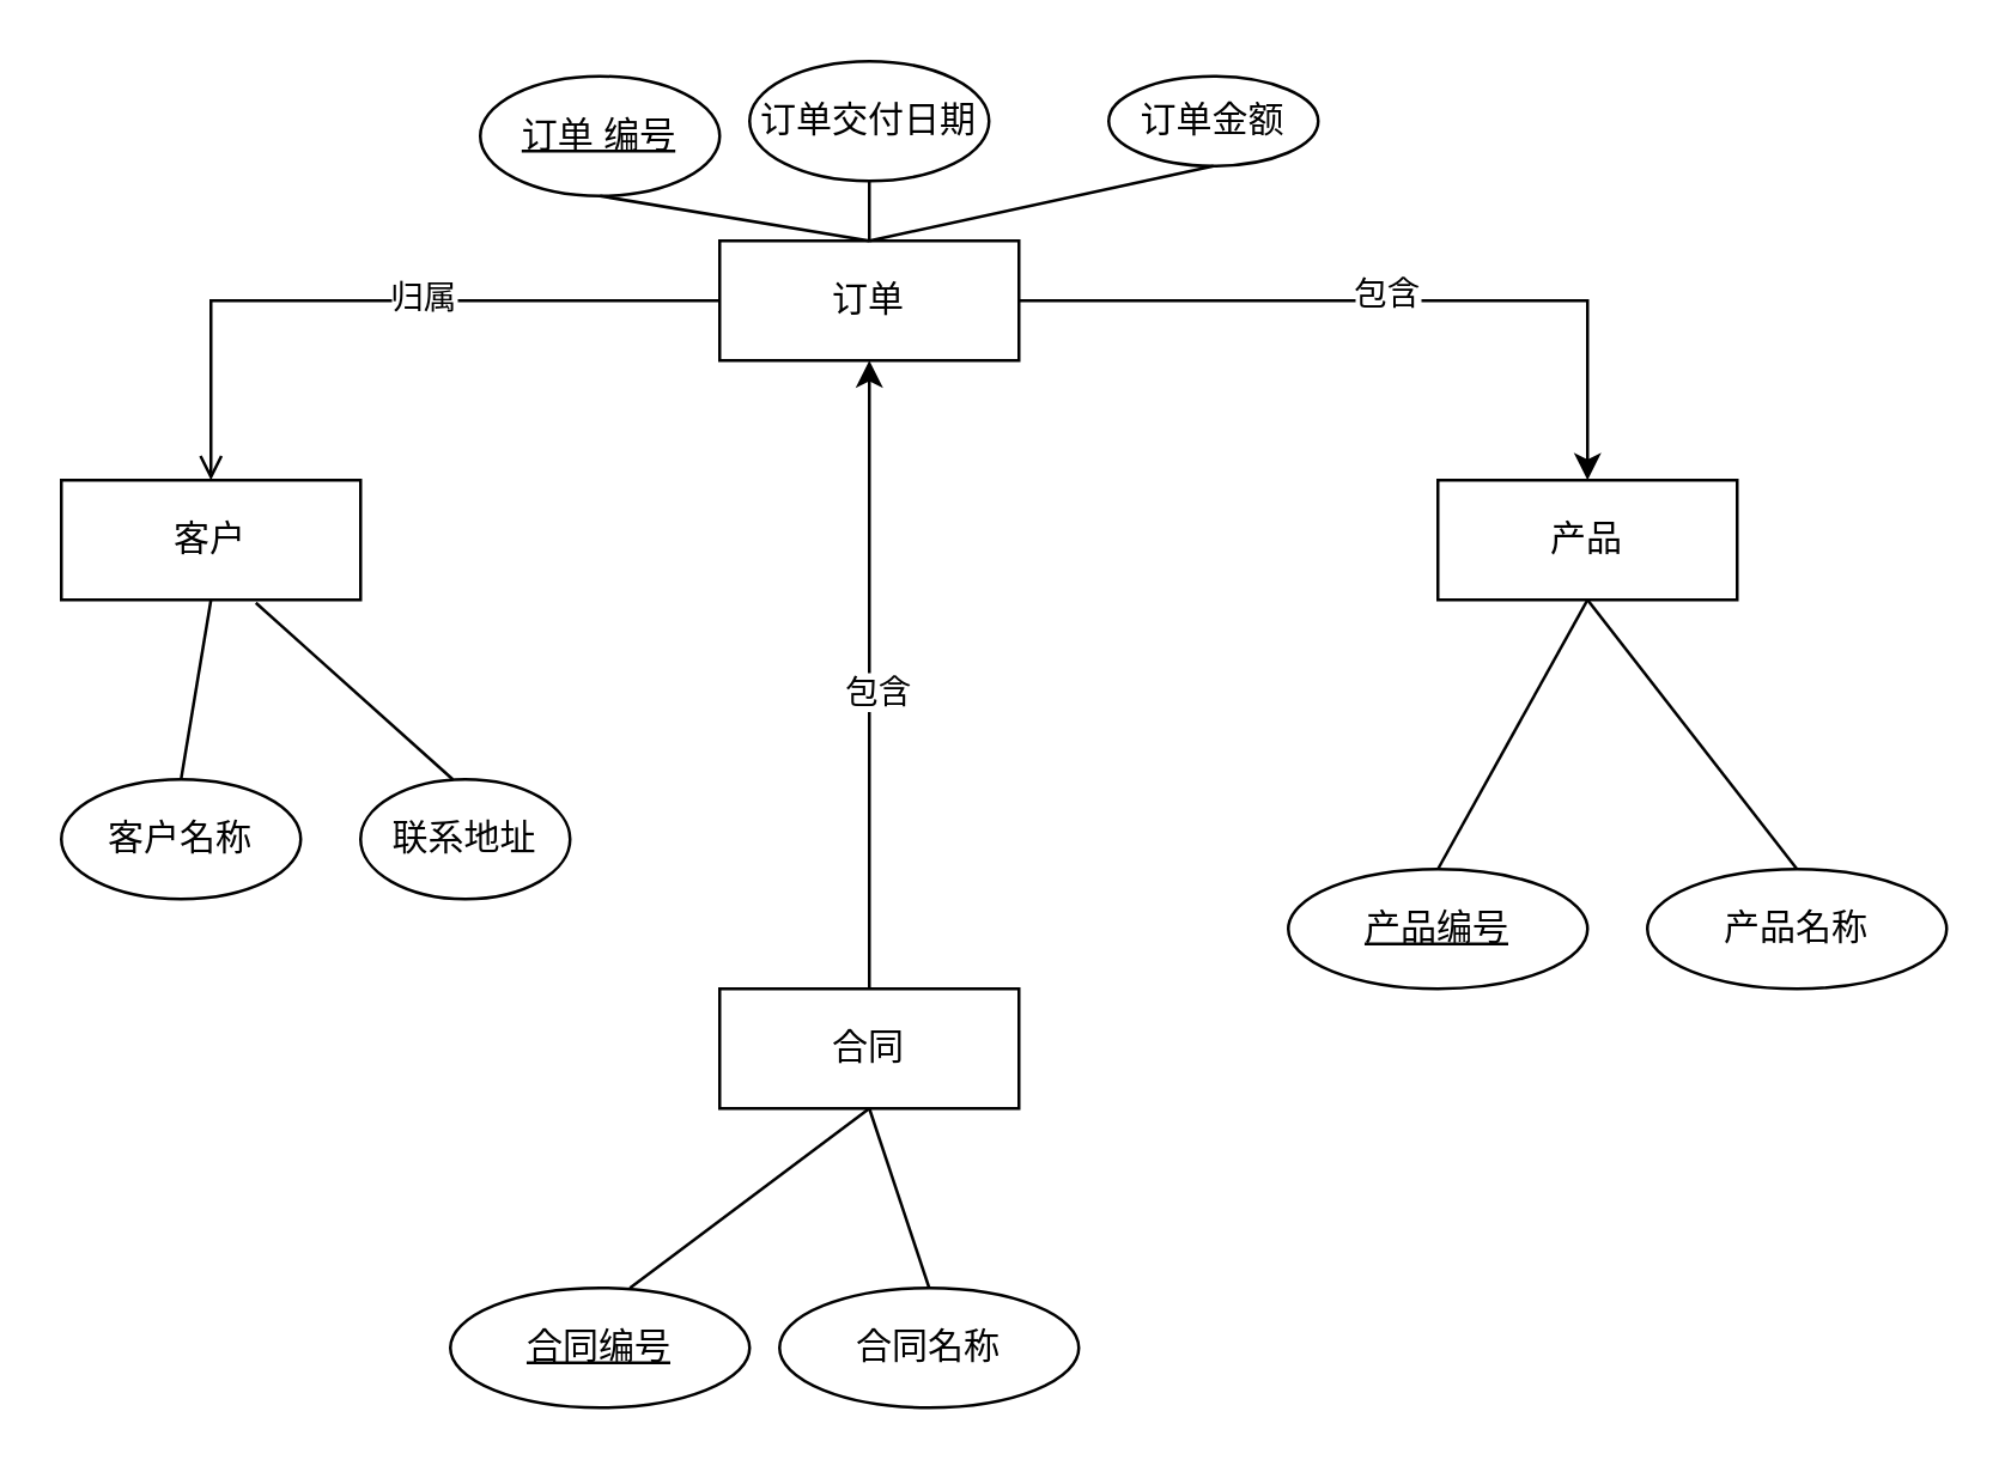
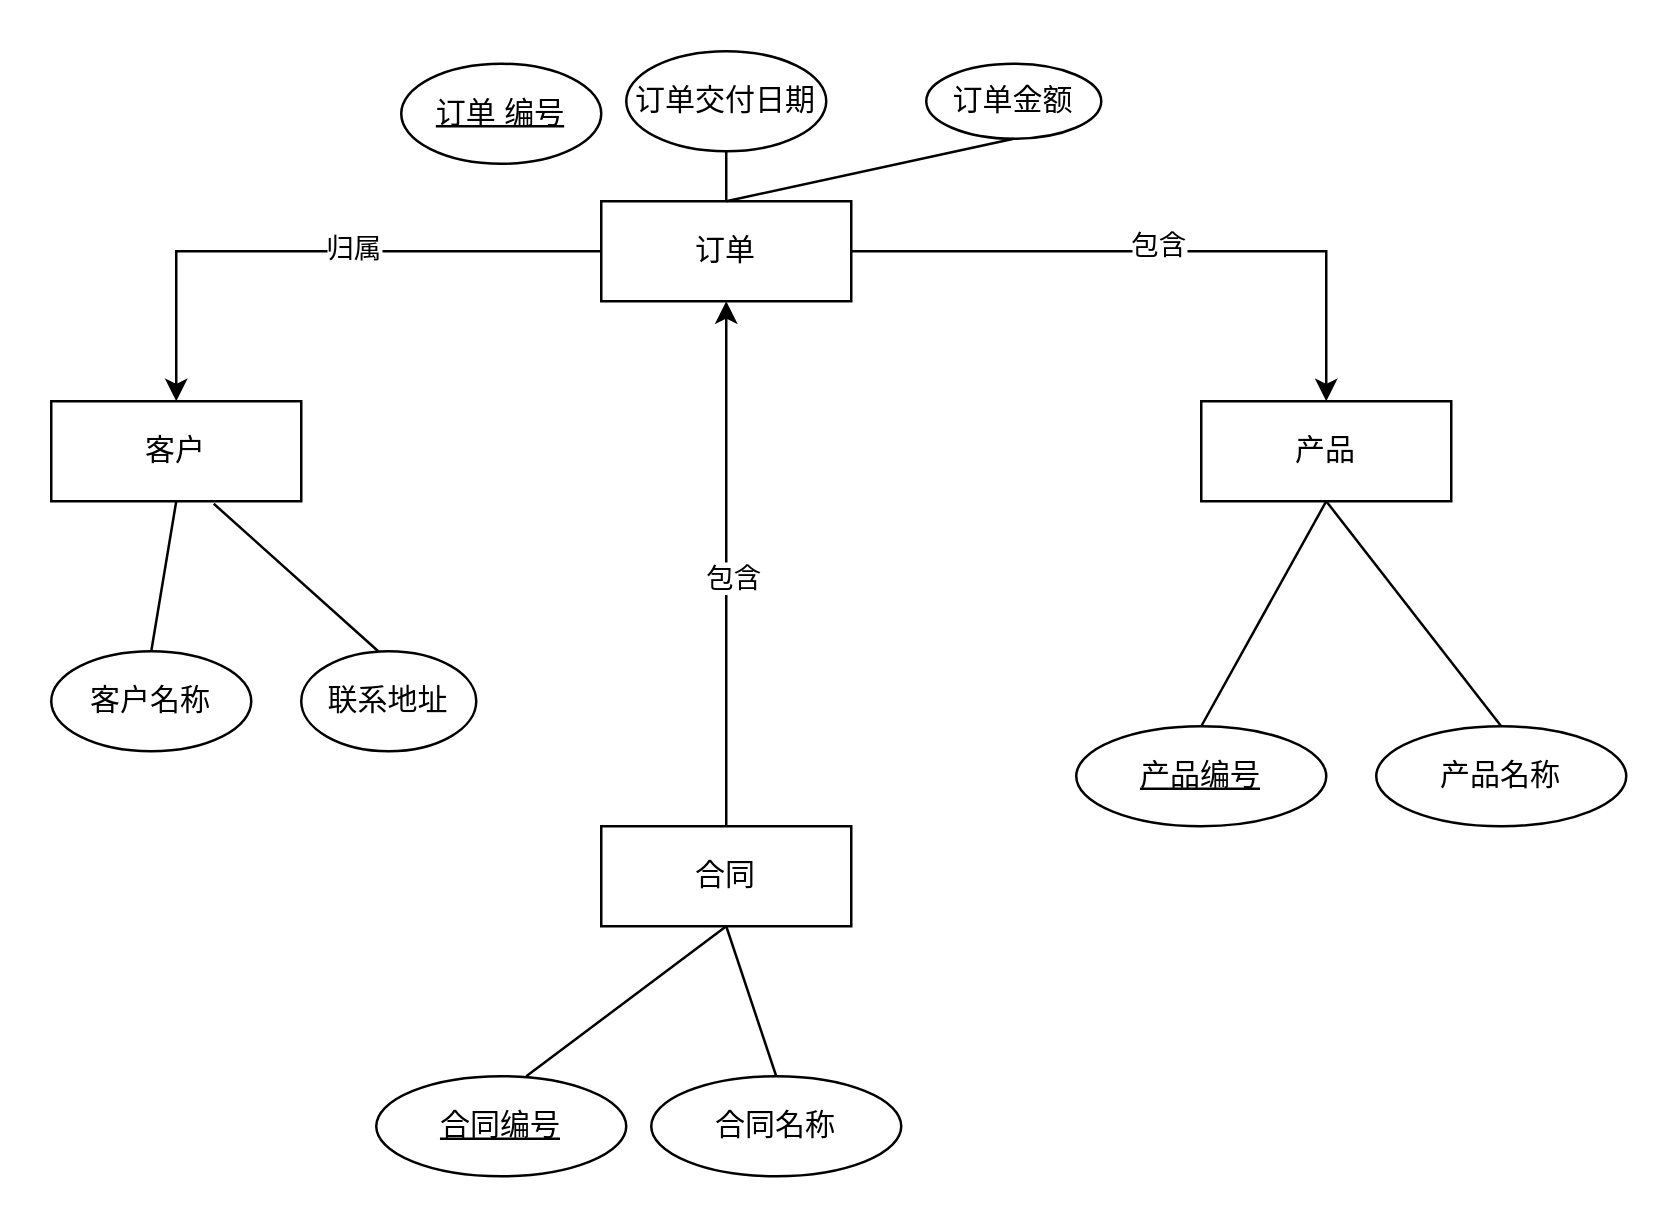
- <mxCell id="18" value="" style="endArrow=none;html=1;rounded=0;exitX=0.5;exitY=1;exitDx=0;exitDy=0;entryX=0.5;entryY=0;entryDx=0;entryDy=0;" edge="1" parent="1" source="14" target="6"><mxGeometry relative="1" as="geometry"><mxPoint x="120" y="80" as="sourcePoint" /><mxPoint x="280" y="80" as="targetPoint" /></mxGeometry></mxCell>
- <mxCell id="4" style="edgeStyle=orthogonalEdgeStyle;rounded=0;orthogonalLoop=1;jettySize=auto;html=1;entryX=0.5;entryY=0;entryDx=0;entryDy=0;endArrow=open;" edge="1" parent="1" source="6" target="7"><mxGeometry relative="1" as="geometry" /></mxCell>
+ <mxCell id="4" style="edgeStyle=orthogonalEdgeStyle;rounded=0;orthogonalLoop=1;jettySize=auto;html=1;entryX=0.5;entryY=0;entryDx=0;entryDy=0;" edge="1" parent="1" source="6" target="7"><mxGeometry relative="1" as="geometry" /></mxCell>
